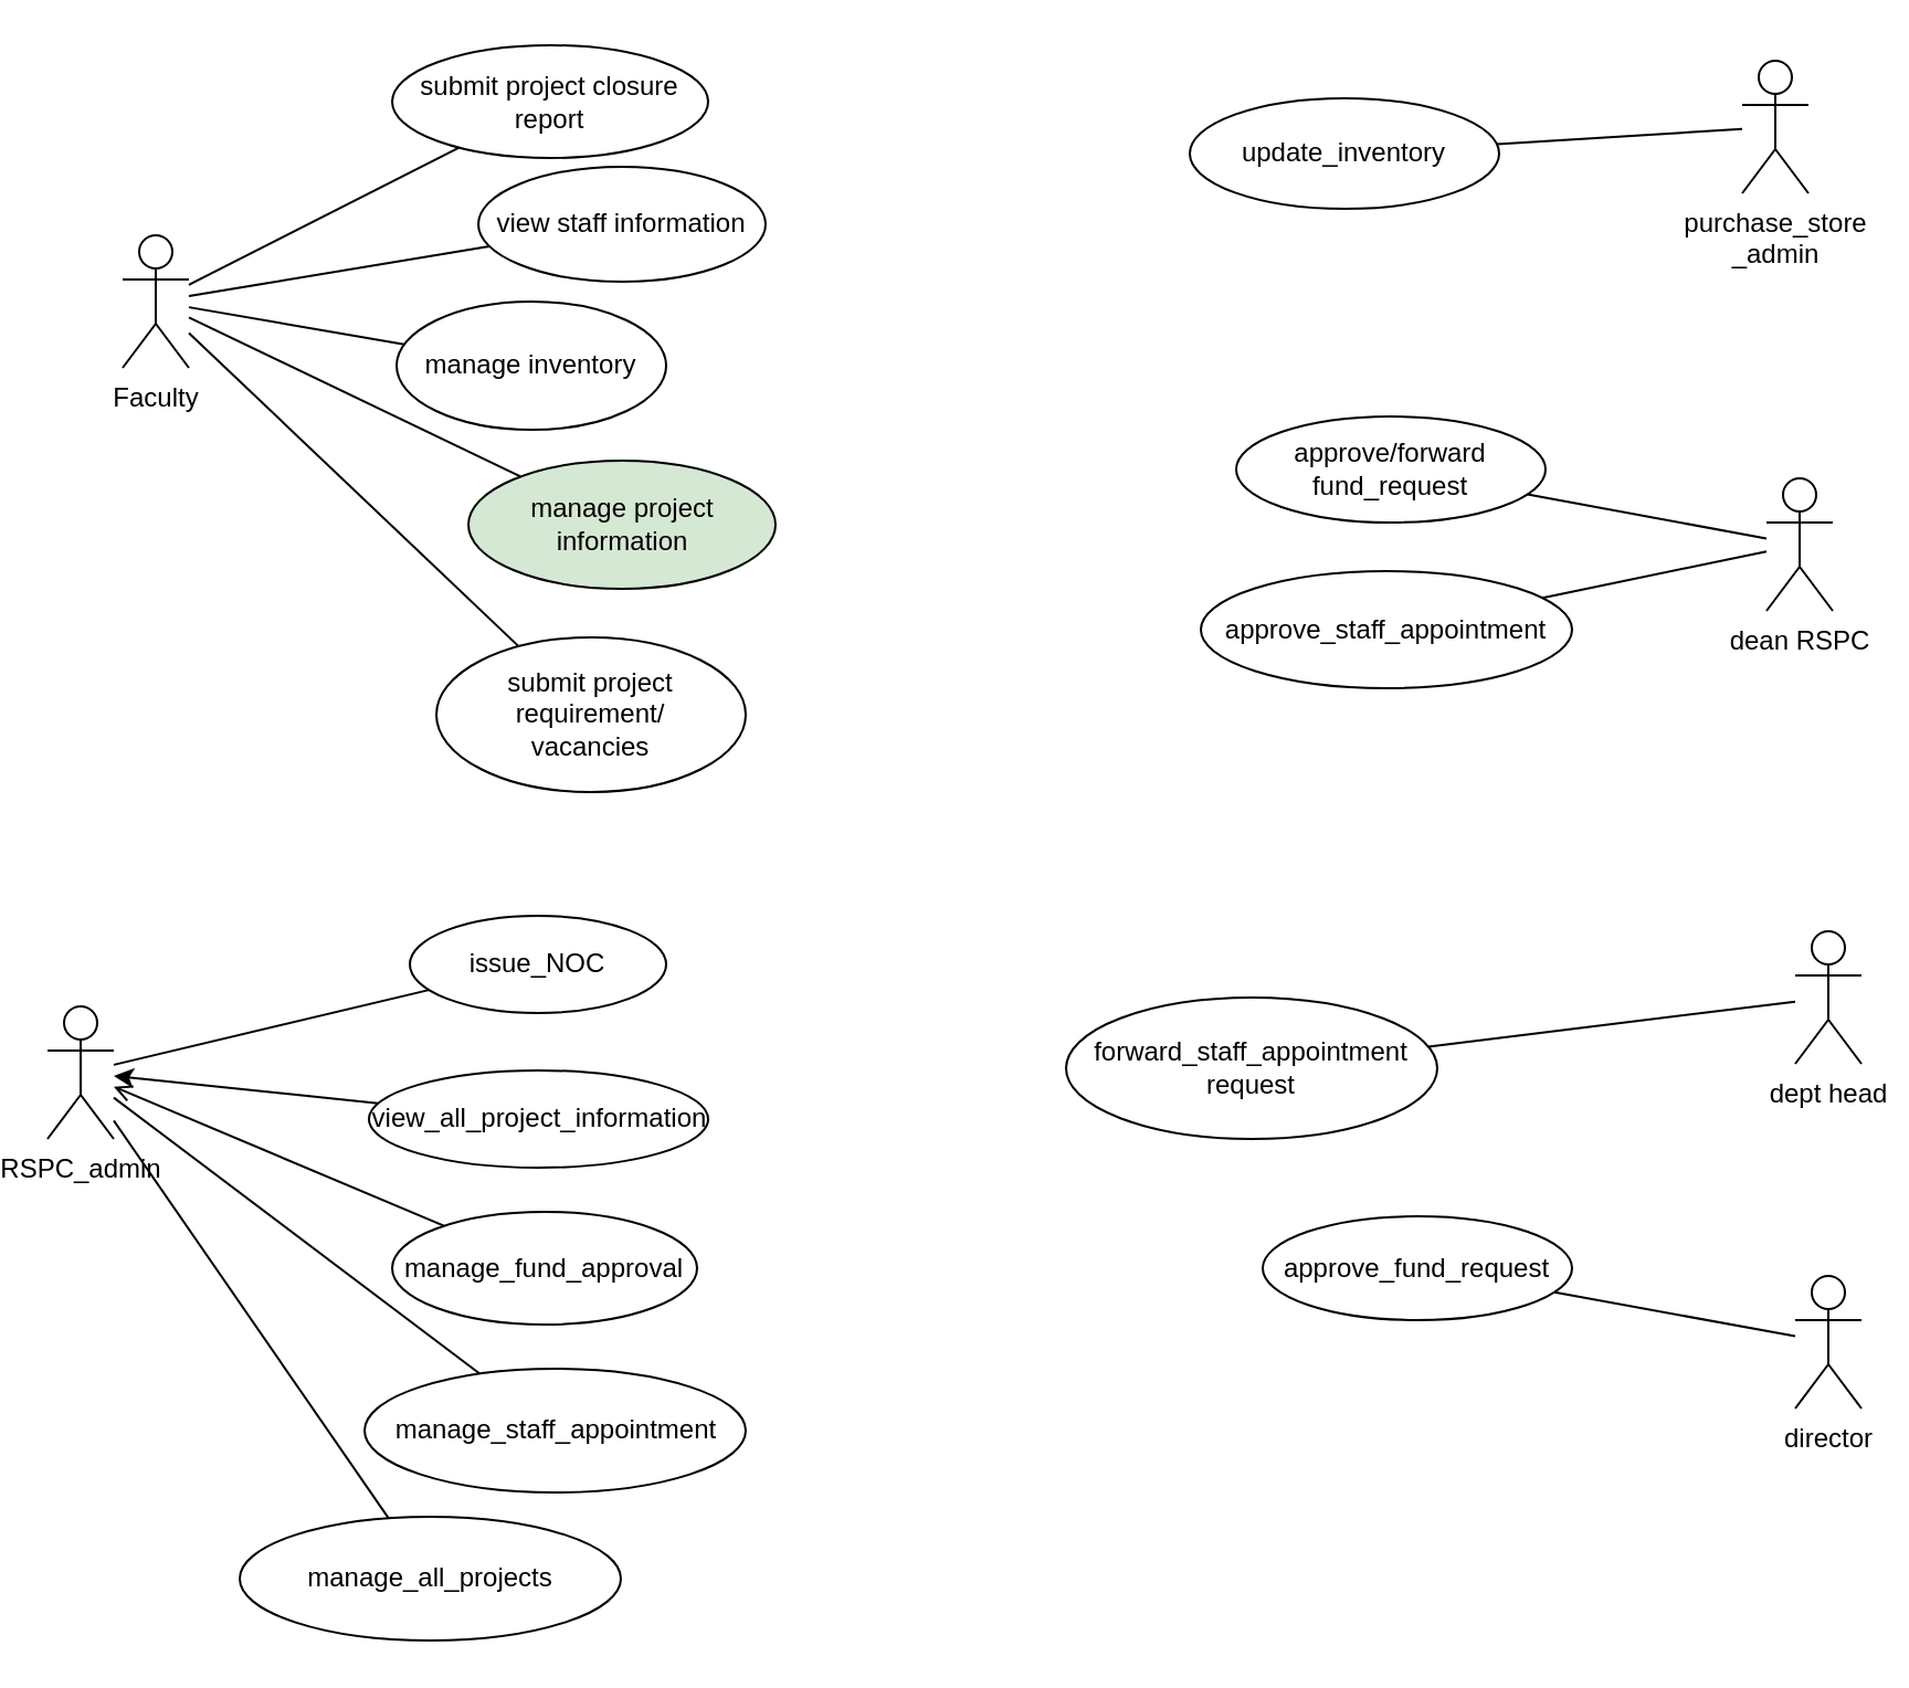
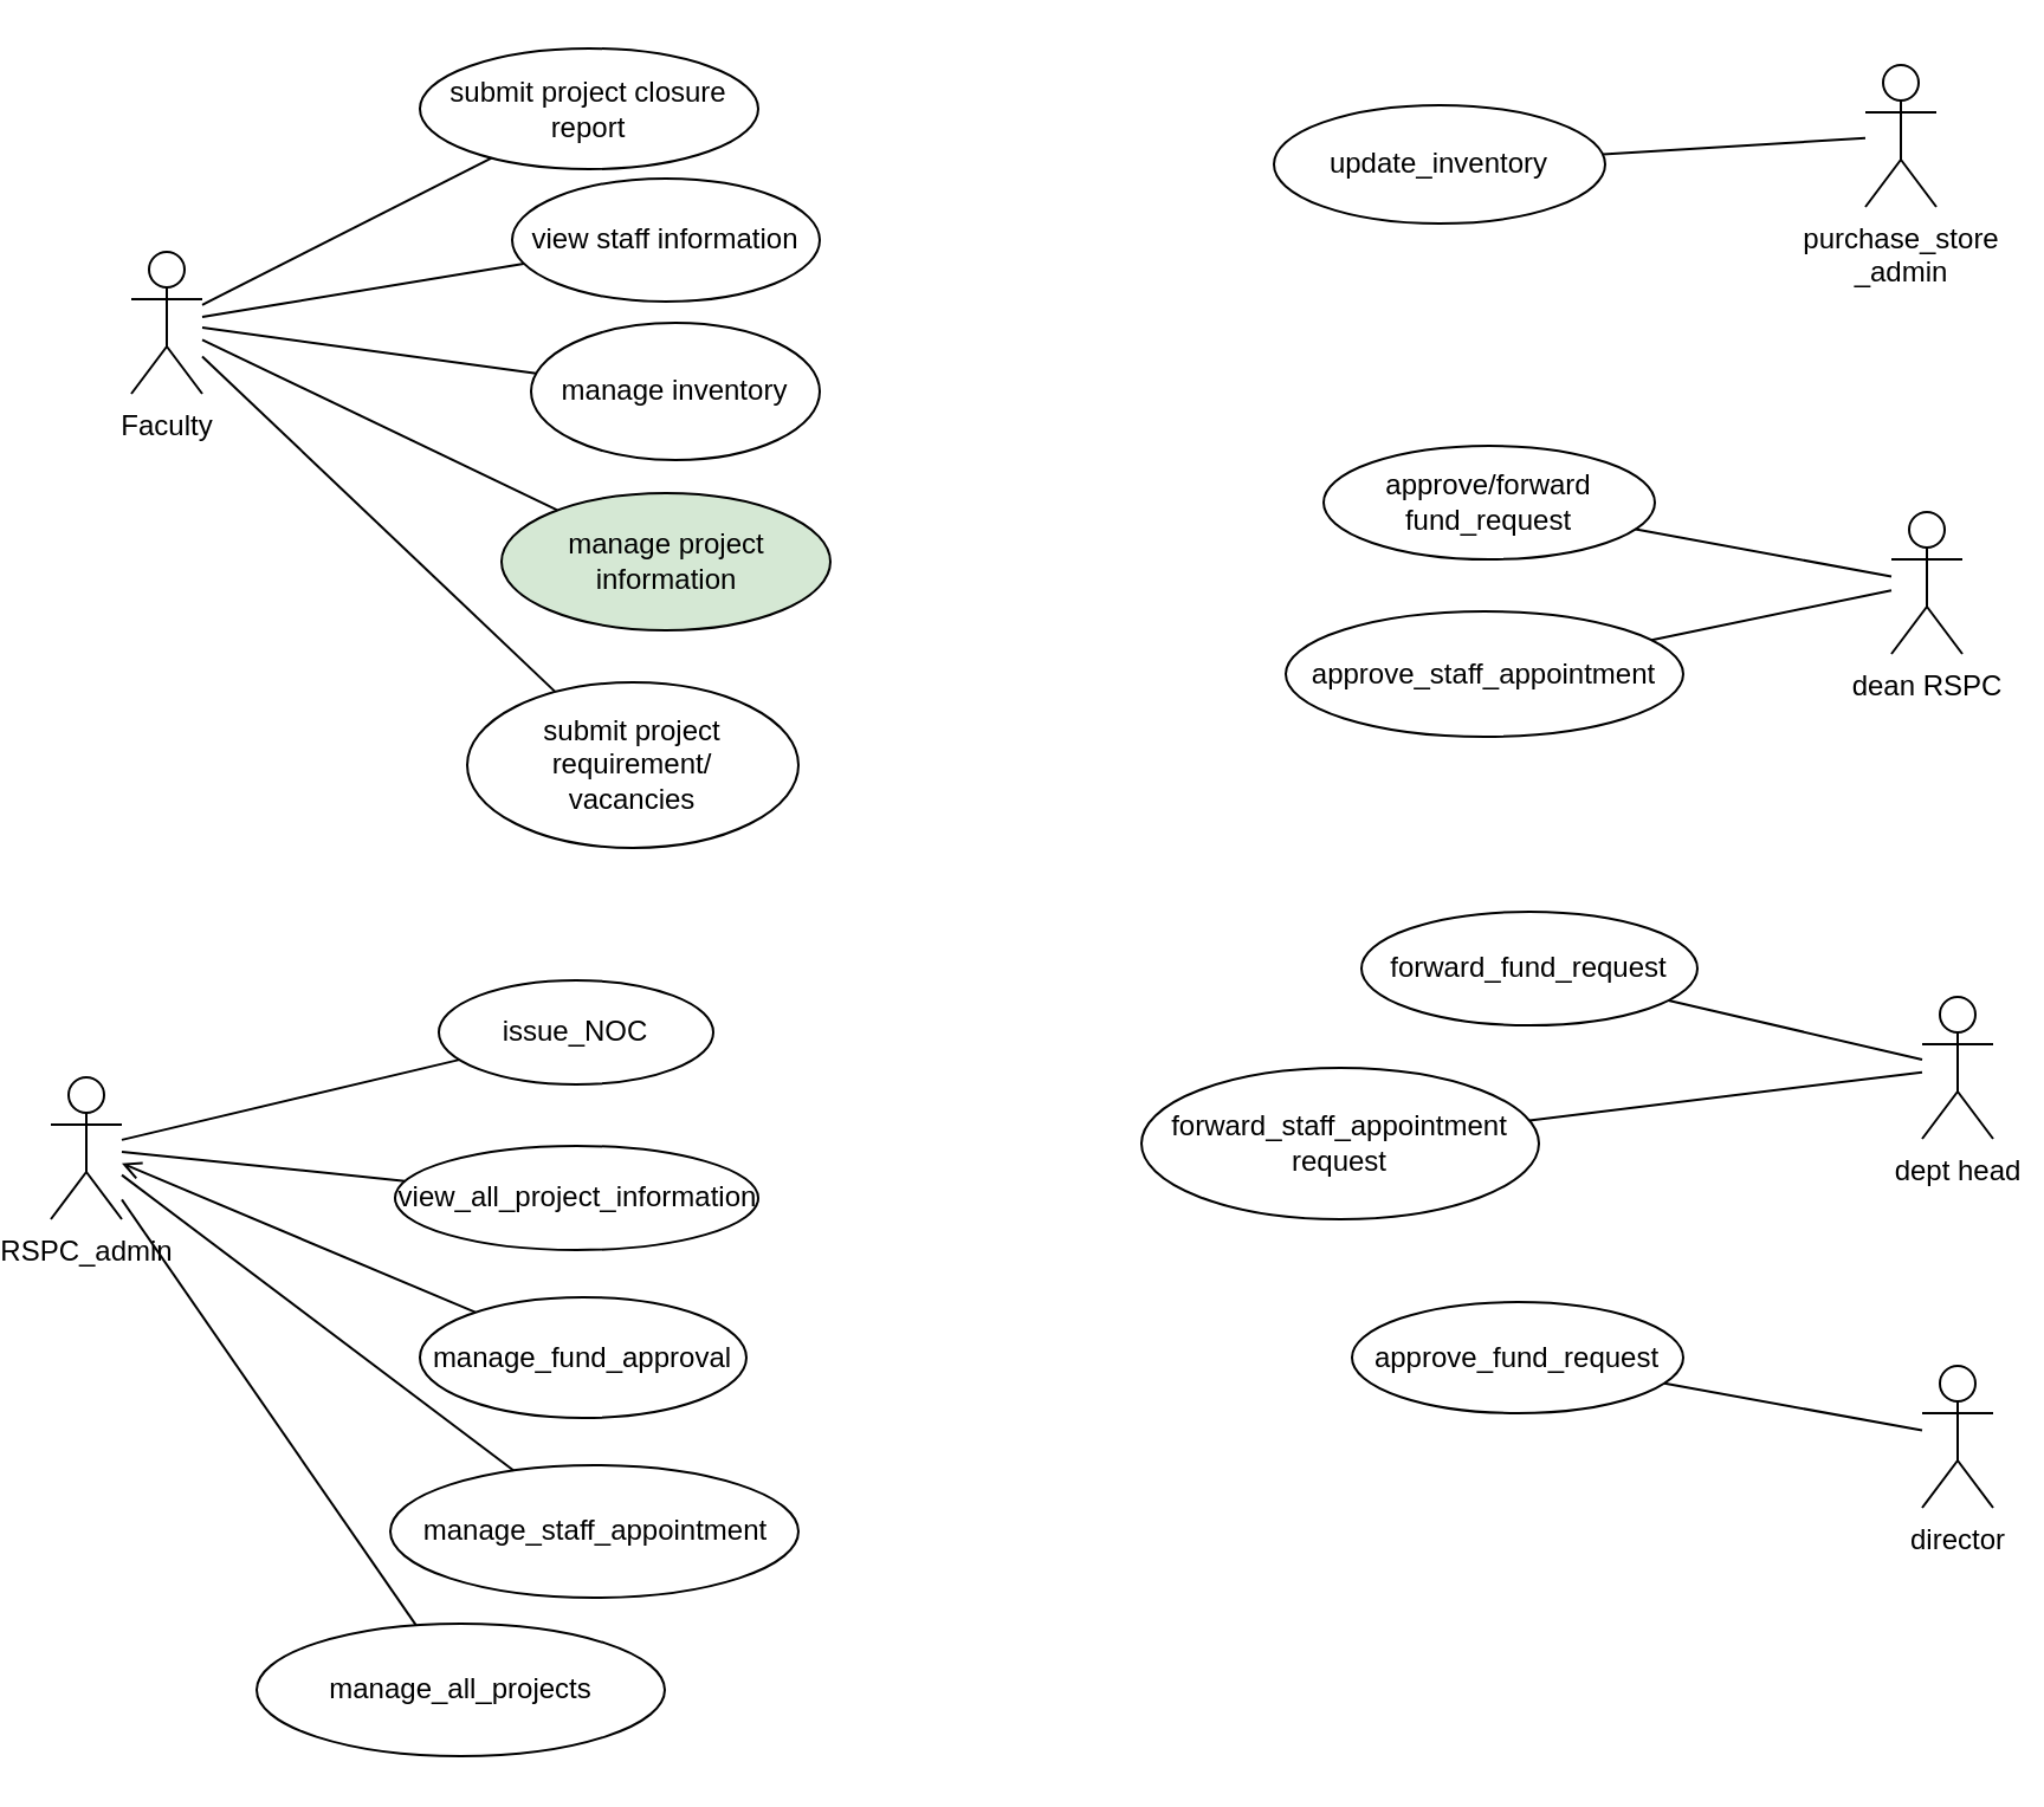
- <mxCell id="4" value="manage inventory" style="ellipse;whiteSpace=wrap;html=1;" parent="1" vertex="1"><mxGeometry x="178" y="136" width="122" height="58" as="geometry" /></mxCell>
+ <mxCell id="4" value="manage inventory" style="ellipse;whiteSpace=wrap;html=1;" parent="1" vertex="1"><mxGeometry x="223" y="136" width="122" height="58" as="geometry" /></mxCell>
+ <mxCell id="29" value="forward_fund_request" style="ellipse;whiteSpace=wrap;html=1;" parent="1" vertex="1"><mxGeometry x="574" y="385" width="142" height="48" as="geometry" /></mxCell>
+ <mxCell id="32" value="" style="endArrow=none;html=1;rounded=0;" parent="1" source="29" target="30" edge="1"><mxGeometry width="50" height="50" relative="1" as="geometry"><mxPoint x="401" y="467" as="sourcePoint" /><mxPoint x="451" y="417" as="targetPoint" /></mxGeometry></mxCell>
- <mxCell id="20" value="" style="endArrow=classic;html=1;rounded=0;" parent="1" source="19" target="16" edge="1"><mxGeometry width="50" height="50" relative="1" as="geometry"><mxPoint x="331" y="475" as="sourcePoint" /><mxPoint x="381" y="425" as="targetPoint" /></mxGeometry></mxCell>
+ <mxCell id="20" value="" style="endArrow=none;html=1;rounded=0;" parent="1" source="19" target="16" edge="1"><mxGeometry width="50" height="50" relative="1" as="geometry"><mxPoint x="331" y="475" as="sourcePoint" /><mxPoint x="381" y="425" as="targetPoint" /></mxGeometry></mxCell>
